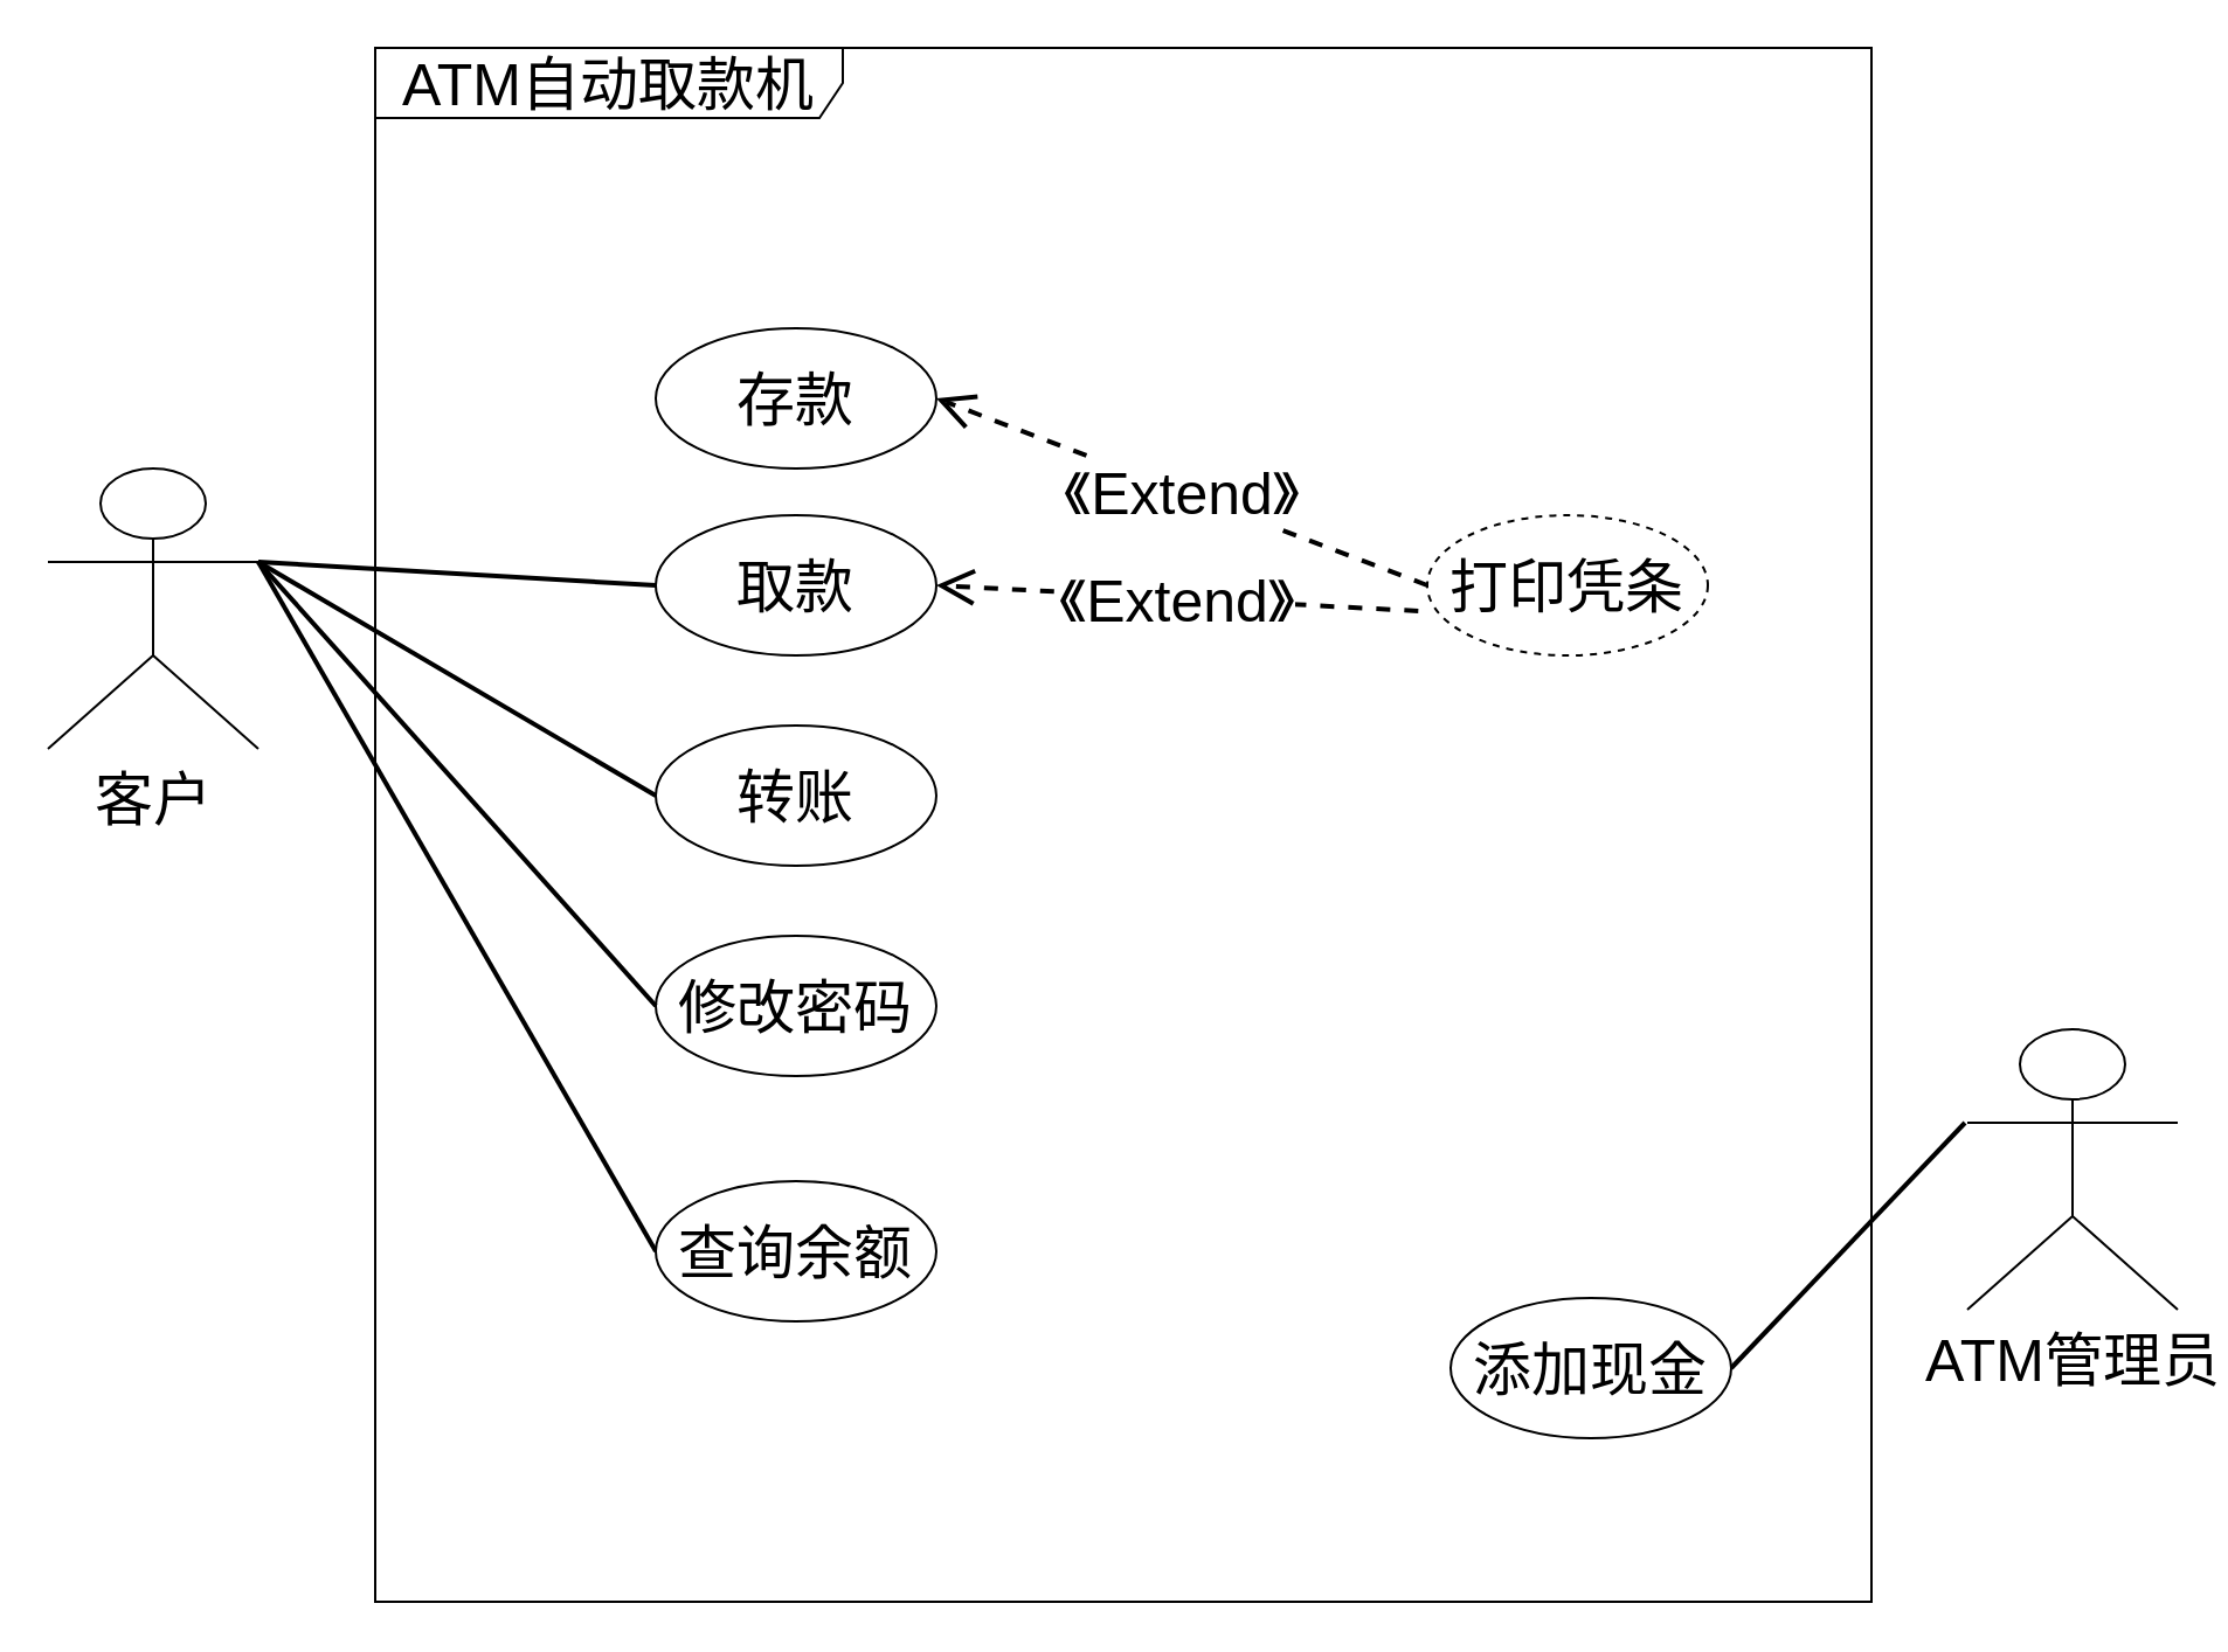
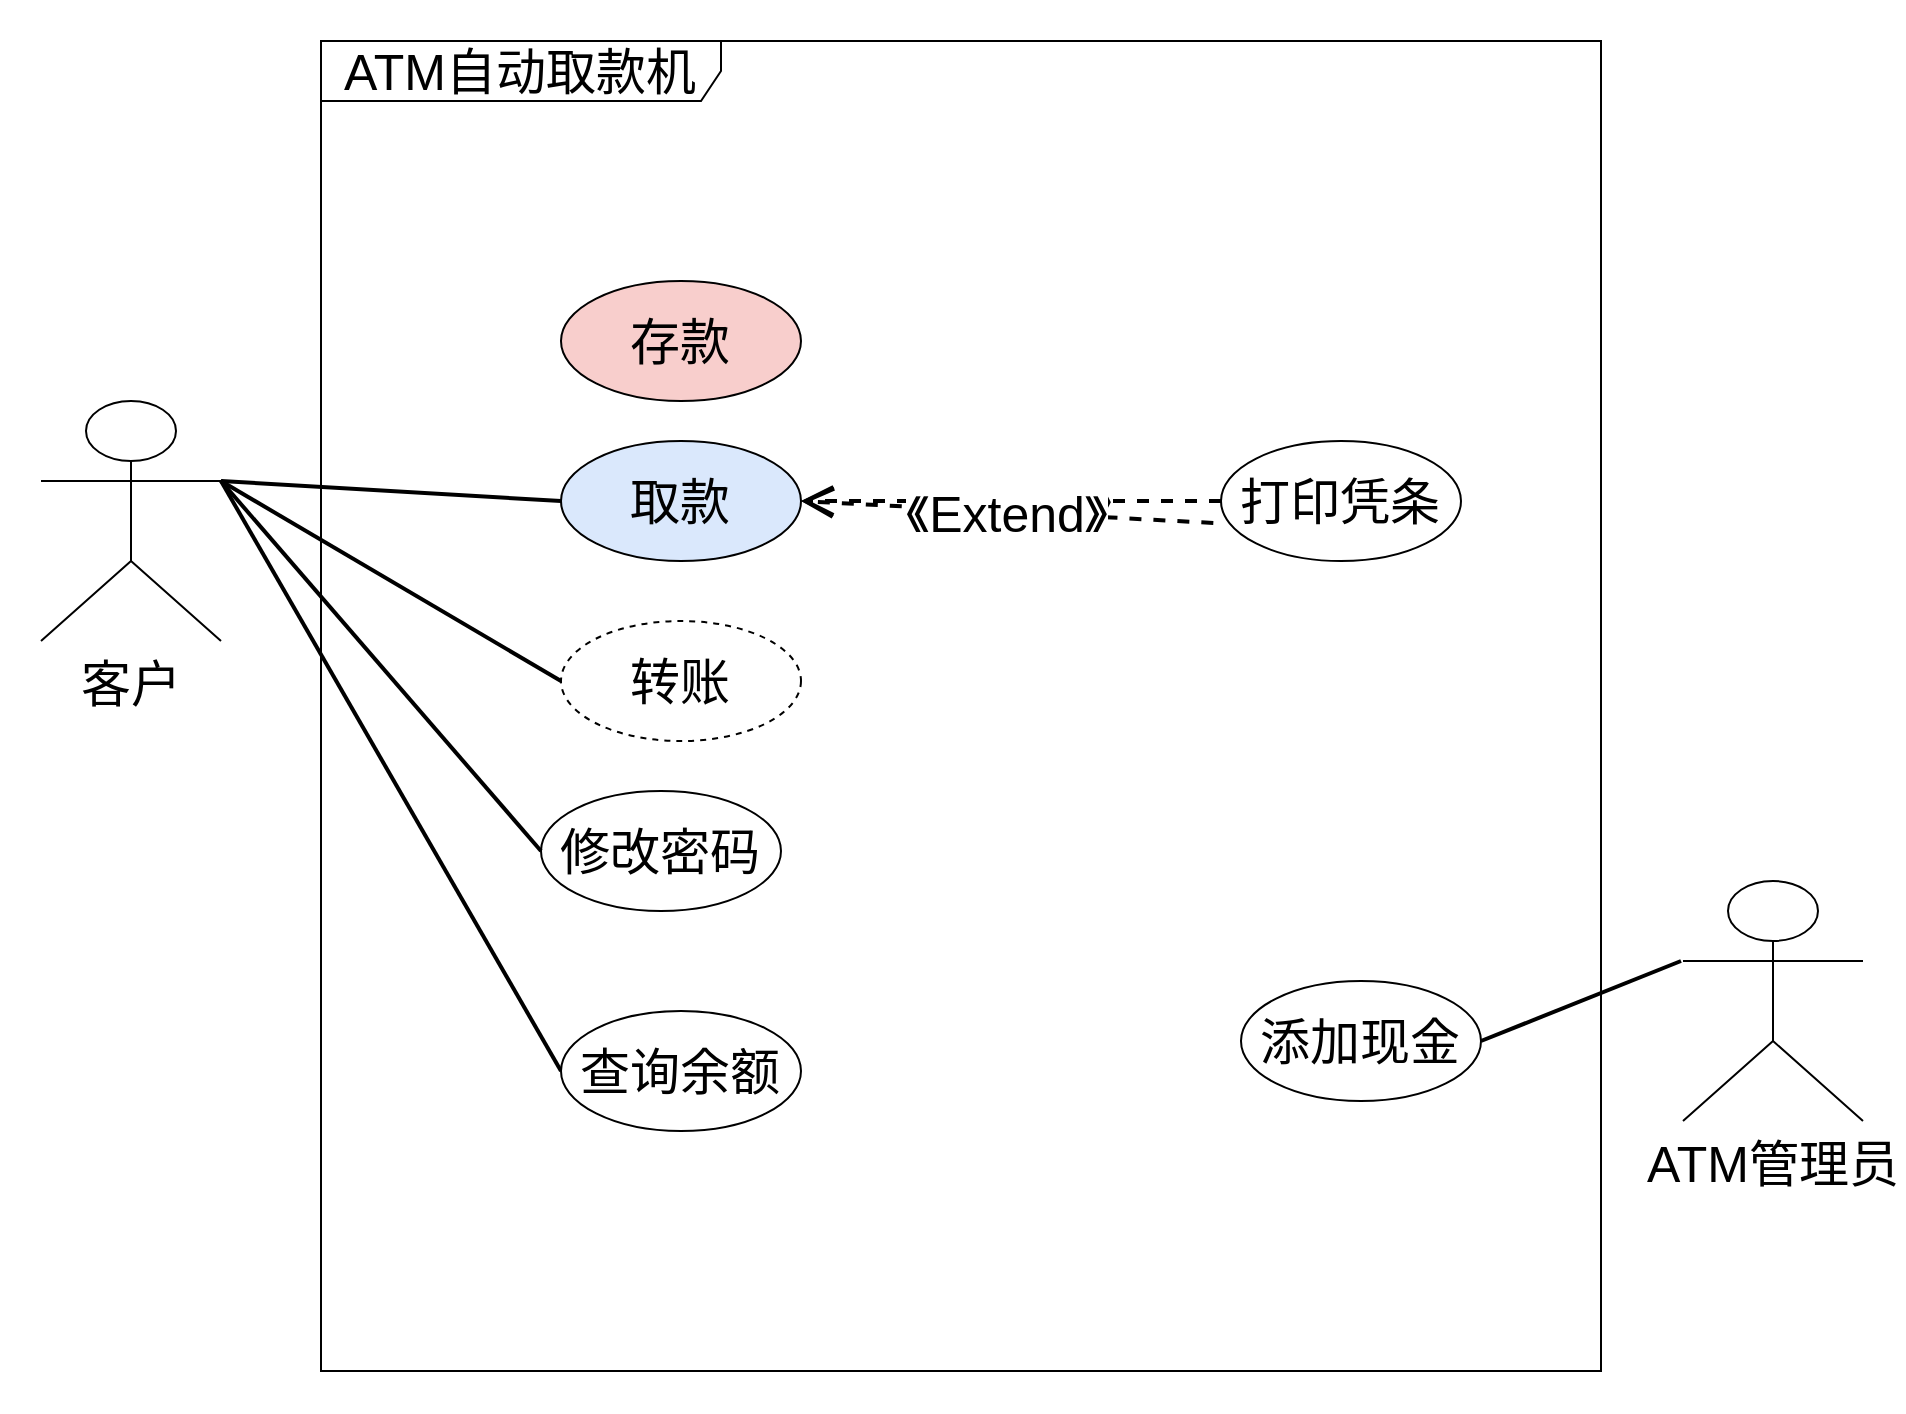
- <mxCell id="4" value="&lt;p style=&quot;font-size: 25px;&quot;&gt;&lt;span style=&quot;font-size: 25px;&quot;&gt;存款&lt;/span&gt;&lt;/p&gt;" style="ellipse;whiteSpace=wrap;html=1;fontSize=25;verticalAlign=middle;sketch=0;align=center;spacing=0;horizontal=1;" parent="1" vertex="1"><mxGeometry x="280" y="140" width="120" height="60" as="geometry" /></mxCell>
+ <mxCell id="4" value="&lt;p style=&quot;font-size: 25px;&quot;&gt;&lt;span style=&quot;font-size: 25px;&quot;&gt;存款&lt;/span&gt;&lt;/p&gt;" style="ellipse;whiteSpace=wrap;html=1;fontSize=25;verticalAlign=middle;sketch=0;align=center;spacing=0;horizontal=1;fillColor=#f8cecc;" parent="1" vertex="1"><mxGeometry x="280" y="140" width="120" height="60" as="geometry" /></mxCell>
- <mxCell id="17" value="《Extend》" style="endArrow=open;endSize=12;dashed=1;html=1;rounded=0;fontFamily=Helvetica;fontSize=25;strokeWidth=2;exitX=0;exitY=0.5;exitDx=0;exitDy=0;entryX=1;entryY=0.5;entryDx=0;entryDy=0;" parent="1" source="8" target="4" edge="1"><mxGeometry width="160" relative="1" as="geometry"><mxPoint x="530" y="280" as="sourcePoint" /><mxPoint x="430" y="170" as="targetPoint" /></mxGeometry></mxCell>
+ <mxCell id="17" value="《Extend》" style="endArrow=open;endSize=12;dashed=1;html=1;rounded=0;fontFamily=Helvetica;fontSize=25;strokeWidth=2;exitX=0;exitY=0.5;exitDx=0;exitDy=0;" parent="1" source="8" target="6" edge="1"><mxGeometry width="160" relative="1" as="geometry"><mxPoint x="530" y="280" as="sourcePoint" /><mxPoint x="430" y="170" as="targetPoint" /></mxGeometry></mxCell>
- <mxCell id="6" value="&lt;p style=&quot;font-size: 25px&quot;&gt;&lt;span style=&quot;font-size: 25px&quot;&gt;取款&lt;/span&gt;&lt;/p&gt;" style="ellipse;whiteSpace=wrap;html=1;fontSize=25;verticalAlign=middle;sketch=0;align=center;spacing=0;horizontal=1;" parent="1" vertex="1"><mxGeometry x="280" y="220" width="120" height="60" as="geometry" /></mxCell>
+ <mxCell id="6" value="&lt;p style=&quot;font-size: 25px&quot;&gt;&lt;span style=&quot;font-size: 25px&quot;&gt;取款&lt;/span&gt;&lt;/p&gt;" style="ellipse;whiteSpace=wrap;html=1;fontSize=25;verticalAlign=middle;sketch=0;align=center;spacing=0;horizontal=1;fillColor=#dae8fc;" parent="1" vertex="1"><mxGeometry x="280" y="220" width="120" height="60" as="geometry" /></mxCell>
- <mxCell id="8" value="&lt;p style=&quot;font-size: 25px&quot;&gt;&lt;span style=&quot;font-size: 25px&quot;&gt;打印凭条&lt;/span&gt;&lt;/p&gt;" style="ellipse;whiteSpace=wrap;html=1;fontSize=25;verticalAlign=middle;sketch=0;align=center;spacing=0;horizontal=1;dashed=1;" parent="1" vertex="1"><mxGeometry x="610" y="220" width="120" height="60" as="geometry" /></mxCell>
+ <mxCell id="8" value="&lt;p style=&quot;font-size: 25px&quot;&gt;&lt;span style=&quot;font-size: 25px&quot;&gt;打印凭条&lt;/span&gt;&lt;/p&gt;" style="ellipse;whiteSpace=wrap;html=1;fontSize=25;verticalAlign=middle;sketch=0;align=center;spacing=0;horizontal=1;" parent="1" vertex="1"><mxGeometry x="610" y="220" width="120" height="60" as="geometry" /></mxCell>
- <mxCell id="16" value="&lt;p style=&quot;font-size: 25px&quot;&gt;转账&lt;br&gt;&lt;/p&gt;" style="ellipse;whiteSpace=wrap;html=1;fontSize=25;verticalAlign=middle;sketch=0;align=center;spacing=0;horizontal=1;" parent="1" vertex="1"><mxGeometry x="280" y="310" width="120" height="60" as="geometry" /></mxCell>
+ <mxCell id="16" value="&lt;p style=&quot;font-size: 25px&quot;&gt;转账&lt;br&gt;&lt;/p&gt;" style="ellipse;whiteSpace=wrap;html=1;fontSize=25;verticalAlign=middle;sketch=0;align=center;spacing=0;horizontal=1;dashed=1;" parent="1" vertex="1"><mxGeometry x="280" y="310" width="120" height="60" as="geometry" /></mxCell>
- <mxCell id="9" value="&lt;p style=&quot;font-size: 25px&quot;&gt;&lt;span style=&quot;font-size: 25px&quot;&gt;修改密码&lt;/span&gt;&lt;/p&gt;" style="ellipse;whiteSpace=wrap;html=1;fontSize=25;verticalAlign=middle;sketch=0;align=center;spacing=0;horizontal=1;" parent="1" vertex="1"><mxGeometry x="280" y="400" width="120" height="60" as="geometry" /></mxCell>
+ <mxCell id="9" value="&lt;p style=&quot;font-size: 25px&quot;&gt;&lt;span style=&quot;font-size: 25px&quot;&gt;修改密码&lt;/span&gt;&lt;/p&gt;" style="ellipse;whiteSpace=wrap;html=1;fontSize=25;verticalAlign=middle;sketch=0;align=center;spacing=0;horizontal=1;" parent="1" vertex="1"><mxGeometry x="270" y="395" width="120" height="60" as="geometry" /></mxCell>
- <mxCell id="15" value="&lt;p style=&quot;font-size: 25px&quot;&gt;&lt;span style=&quot;font-size: 25px&quot;&gt;添加现金&lt;/span&gt;&lt;/p&gt;" style="ellipse;whiteSpace=wrap;html=1;fontSize=25;verticalAlign=middle;sketch=0;align=center;spacing=0;horizontal=1;" parent="1" vertex="1"><mxGeometry x="620" y="555" width="120" height="60" as="geometry" /></mxCell>
+ <mxCell id="15" value="&lt;p style=&quot;font-size: 25px&quot;&gt;&lt;span style=&quot;font-size: 25px&quot;&gt;添加现金&lt;/span&gt;&lt;/p&gt;" style="ellipse;whiteSpace=wrap;html=1;fontSize=25;verticalAlign=middle;sketch=0;align=center;spacing=0;horizontal=1;" parent="1" vertex="1"><mxGeometry x="620" y="490" width="120" height="60" as="geometry" /></mxCell>
